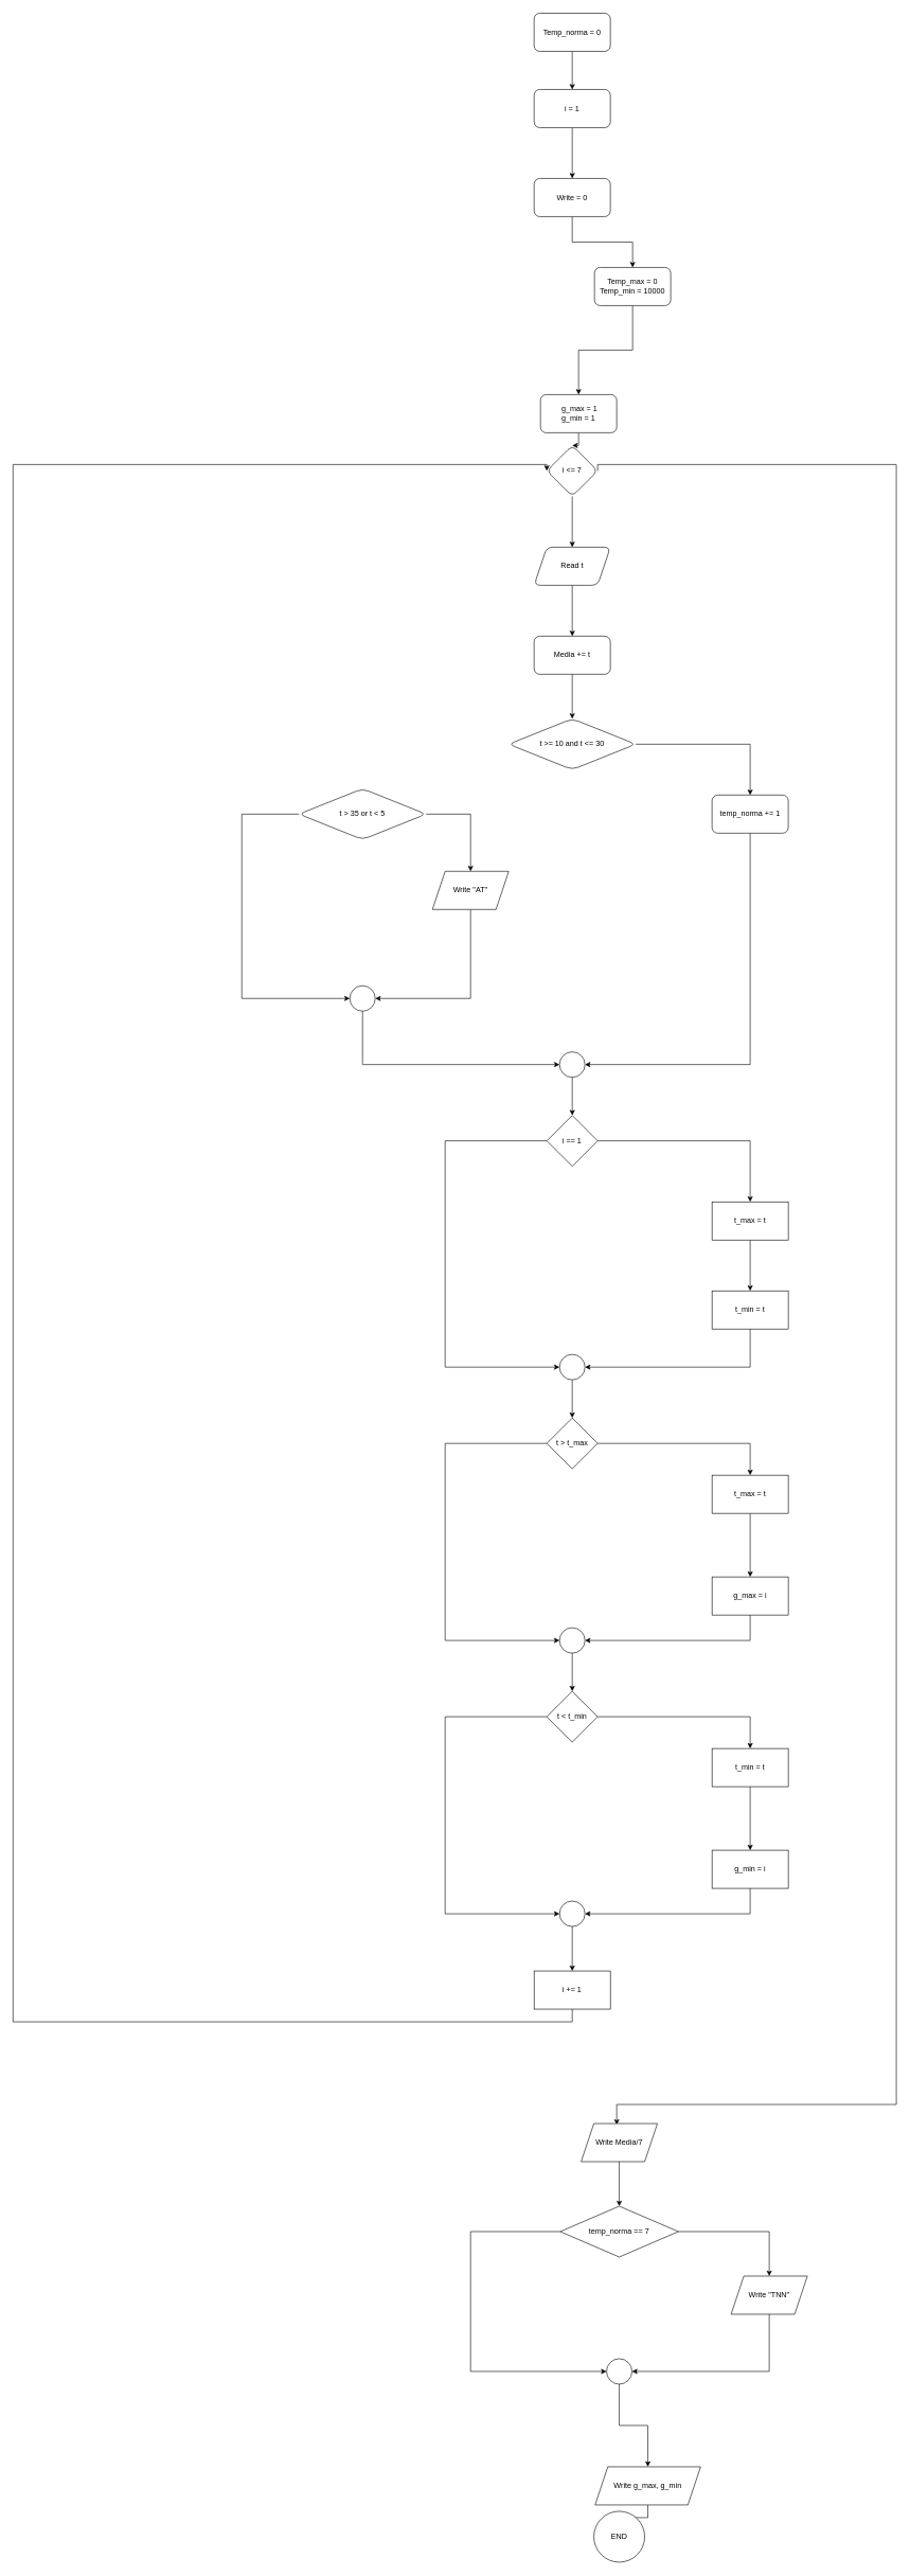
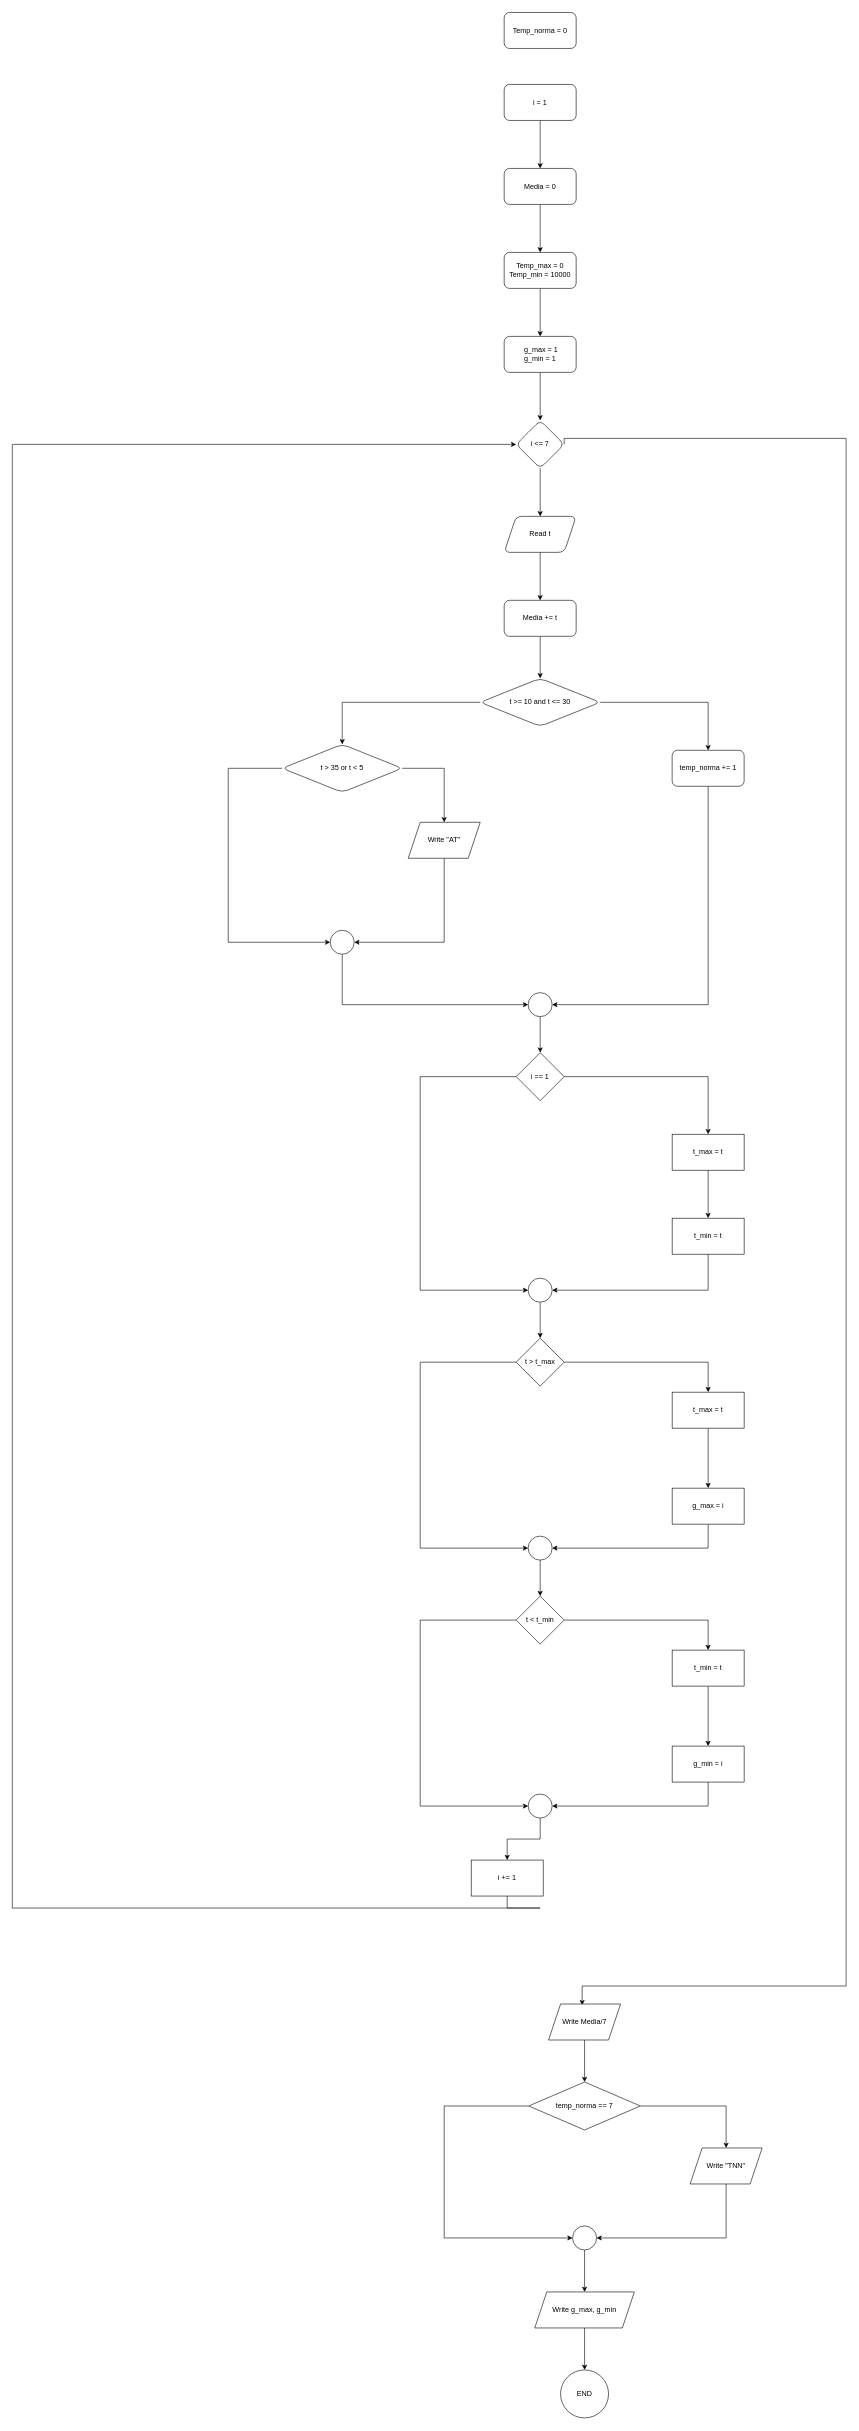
- <mxCell id="17" value="" style="edgeStyle=orthogonalEdgeStyle;rounded=0;orthogonalLoop=1;jettySize=auto;html=1;" edge="1" parent="1" source="18" target="3"><mxGeometry relative="1" as="geometry" /></mxCell>
- <mxCell id="5" value="Write = 0" style="rounded=1;whiteSpace=wrap;html=1;" vertex="1" parent="1"><mxGeometry x="840" y="280" width="120" height="60" as="geometry" /></mxCell>
+ <mxCell id="5" value="Media = 0" style="rounded=1;whiteSpace=wrap;html=1;" vertex="1" parent="1"><mxGeometry x="840" y="280" width="120" height="60" as="geometry" /></mxCell>
- <mxCell id="7" value="Temp_max = 0&lt;br&gt;Temp_min = 10000" style="rounded=1;whiteSpace=wrap;html=1;" vertex="1" parent="1"><mxGeometry x="935" y="420" width="120" height="60" as="geometry" /></mxCell>
+ <mxCell id="7" value="Temp_max = 0&lt;br&gt;Temp_min = 10000" style="rounded=1;whiteSpace=wrap;html=1;" vertex="1" parent="1"><mxGeometry x="840" y="420" width="120" height="60" as="geometry" /></mxCell>
- <mxCell id="9" value="&amp;nbsp;g_max = 1&lt;br&gt;g_min = 1" style="rounded=1;whiteSpace=wrap;html=1;" vertex="1" parent="1"><mxGeometry x="850" y="620" width="120" height="60" as="geometry" /></mxCell>
+ <mxCell id="9" value="&amp;nbsp;g_max = 1&lt;br&gt;g_min = 1" style="rounded=1;whiteSpace=wrap;html=1;" vertex="1" parent="1"><mxGeometry x="840" y="560" width="120" height="60" as="geometry" /></mxCell>
+ <mxCell id="20" value="" style="edgeStyle=orthogonalEdgeStyle;rounded=0;orthogonalLoop=1;jettySize=auto;html=1;" edge="1" parent="1" source="21" target="26"><mxGeometry relative="1" as="geometry" /></mxCell>
- <mxCell id="61" value="i += 1" style="whiteSpace=wrap;html=1;" vertex="1" parent="1"><mxGeometry x="840" y="3100" width="120" height="60" as="geometry" /></mxCell>
+ <mxCell id="61" value="i += 1" style="whiteSpace=wrap;html=1;" vertex="1" parent="1"><mxGeometry x="785" y="3100" width="120" height="60" as="geometry" /></mxCell>
- <mxCell id="72" value="Write g_max, g_min" style="shape=parallelogram;perimeter=parallelogramPerimeter;whiteSpace=wrap;html=1;fixedSize=1;" vertex="1" parent="1"><mxGeometry x="936" y="3880" width="166" height="60" as="geometry" /></mxCell>
+ <mxCell id="72" value="Write g_max, g_min" style="shape=parallelogram;perimeter=parallelogramPerimeter;whiteSpace=wrap;html=1;fixedSize=1;" vertex="1" parent="1"><mxGeometry x="891" y="3820" width="166" height="60" as="geometry" /></mxCell>
